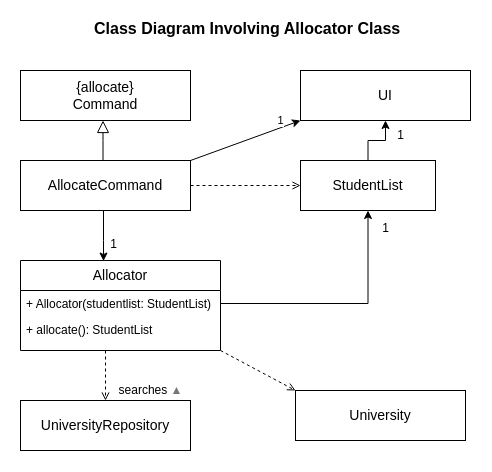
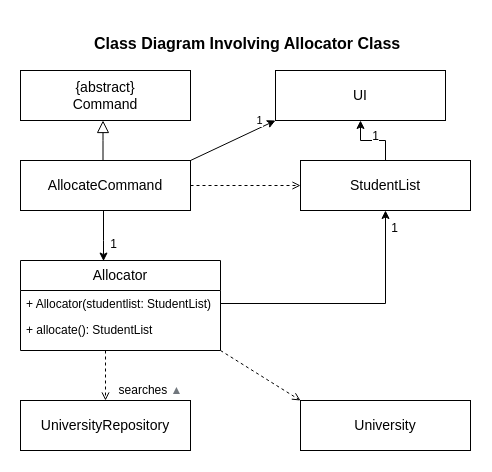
- <mxCell id="19" value="&lt;h1 style=&quot;margin-top: 0px;&quot;&gt;&lt;font style=&quot;font-size: 16px;&quot;&gt;Class Diagram Involving Allocator Class&lt;/font&gt;&lt;/h1&gt;" style="text;html=1;whiteSpace=wrap;overflow=hidden;rounded=0;" vertex="1" parent="1"><mxGeometry x="92" y="5" width="310" height="40" as="geometry" /></mxCell>
+ <mxCell id="19" value="&lt;h1 style=&quot;margin-top: 0px;&quot;&gt;&lt;font style=&quot;font-size: 16px;&quot;&gt;Class Diagram Involving Allocator Class&lt;/font&gt;&lt;/h1&gt;" style="text;html=1;whiteSpace=wrap;overflow=hidden;rounded=0;" vertex="1" parent="1"><mxGeometry x="92" y="20" width="310" height="40" as="geometry" /></mxCell>
- <mxCell id="10" value="&lt;font style=&quot;font-size: 14px;&quot;&gt;{allocate}&lt;/font&gt;&lt;div style=&quot;font-size: 14px;&quot;&gt;&lt;font style=&quot;font-size: 14px;&quot;&gt;Command&lt;/font&gt;&lt;/div&gt;" style="rounded=0;whiteSpace=wrap;html=1;" vertex="1" parent="1"><mxGeometry x="20" y="70" width="170" height="50" as="geometry" /></mxCell>
+ <mxCell id="10" value="&lt;font style=&quot;font-size: 14px;&quot;&gt;{abstract}&lt;/font&gt;&lt;div style=&quot;font-size: 14px;&quot;&gt;&lt;font style=&quot;font-size: 14px;&quot;&gt;Command&lt;/font&gt;&lt;/div&gt;" style="rounded=0;whiteSpace=wrap;html=1;" vertex="1" parent="1"><mxGeometry x="20" y="70" width="170" height="50" as="geometry" /></mxCell>
- <mxCell id="18" value="&lt;font style=&quot;font-size: 14px;&quot;&gt;UI&lt;/font&gt;" style="rounded=0;whiteSpace=wrap;html=1;" vertex="1" parent="1"><mxGeometry x="300" y="70" width="170" height="50" as="geometry" /></mxCell>
+ <mxCell id="18" value="&lt;font style=&quot;font-size: 14px;&quot;&gt;UI&lt;/font&gt;" style="rounded=0;whiteSpace=wrap;html=1;" vertex="1" parent="1"><mxGeometry x="275" y="70" width="170" height="50" as="geometry" /></mxCell>
- <mxCell id="13" value="&lt;font style=&quot;font-size: 14px;&quot;&gt;StudentList&lt;/font&gt;" style="rounded=0;whiteSpace=wrap;html=1;" vertex="1" parent="1"><mxGeometry x="300" y="160" width="135" height="50" as="geometry" /></mxCell>
+ <mxCell id="13" value="&lt;font style=&quot;font-size: 14px;&quot;&gt;StudentList&lt;/font&gt;" style="rounded=0;whiteSpace=wrap;html=1;" vertex="1" parent="1"><mxGeometry x="300" y="160" width="170" height="50" as="geometry" /></mxCell>
- <mxCell id="16" value="&lt;font style=&quot;font-size: 14px;&quot;&gt;University&lt;/font&gt;" style="rounded=0;whiteSpace=wrap;html=1;" vertex="1" parent="1"><mxGeometry x="295" y="390" width="170" height="50" as="geometry" /></mxCell>
+ <mxCell id="16" value="&lt;font style=&quot;font-size: 14px;&quot;&gt;University&lt;/font&gt;" style="rounded=0;whiteSpace=wrap;html=1;" vertex="1" parent="1"><mxGeometry x="300" y="400" width="170" height="50" as="geometry" /></mxCell>
